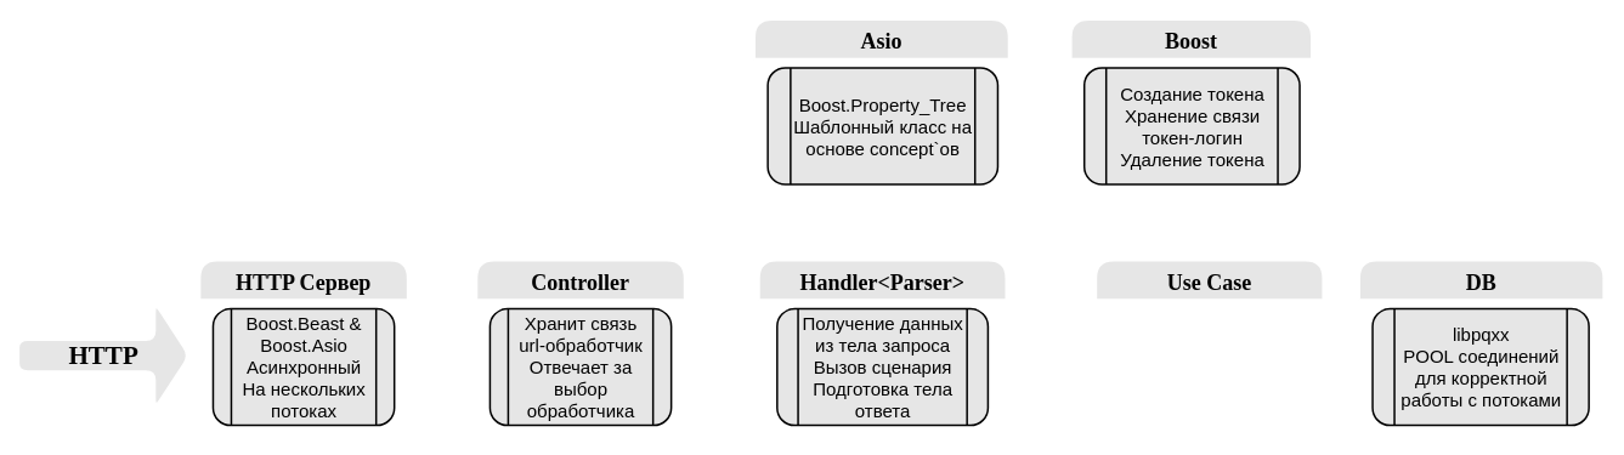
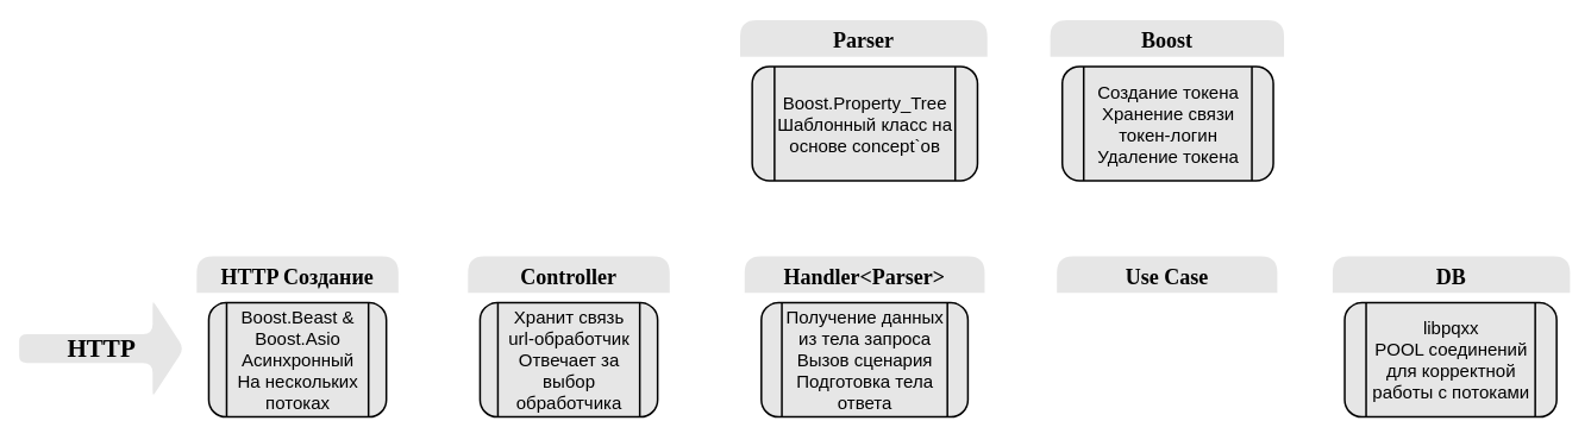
- <mxCell id="13" value="Asio" style="swimlane;startSize=45;fontSize=24;fillColor=#E6E6E6;rounded=1;fontFamily=Verdana;strokeColor=#FFFFFF;strokeWidth=4;" parent="1" vertex="1"><mxGeometry x="827" y="20" width="281" height="193" as="geometry"><mxRectangle x="-105" y="-331" width="158" height="71" as="alternateBounds" /></mxGeometry></mxCell>
+ <mxCell id="13" value="Parser" style="swimlane;startSize=45;fontSize=24;fillColor=#E6E6E6;rounded=1;fontFamily=Verdana;strokeColor=#FFFFFF;strokeWidth=4;" parent="1" vertex="1"><mxGeometry x="827" y="20" width="281" height="193" as="geometry"><mxRectangle x="-105" y="-331" width="158" height="71" as="alternateBounds" /></mxGeometry></mxCell>
- <mxCell id="3" value="HTTP Сервер" style="swimlane;startSize=45;fontSize=24;fillColor=#E6E6E6;rounded=1;fontFamily=Verdana;strokeColor=#FFFFFF;strokeWidth=4;" parent="1" vertex="1"><mxGeometry x="218" y="285" width="230" height="193" as="geometry"><mxRectangle x="-105" y="-331" width="158" height="71" as="alternateBounds" /></mxGeometry></mxCell>
+ <mxCell id="3" value="HTTP Создание" style="swimlane;startSize=45;fontSize=24;fillColor=#E6E6E6;rounded=1;fontFamily=Verdana;strokeColor=#FFFFFF;strokeWidth=4;" parent="1" vertex="1"><mxGeometry x="218" y="285" width="230" height="193" as="geometry"><mxRectangle x="-105" y="-331" width="158" height="71" as="alternateBounds" /></mxGeometry></mxCell>
- <mxCell id="16" value="Use Case" style="swimlane;startSize=45;fontSize=24;fillColor=#E6E6E6;rounded=1;fontFamily=Verdana;strokeColor=#FFFFFF;strokeWidth=4;" parent="1" vertex="1"><mxGeometry x="1202" y="285" width="251" height="193" as="geometry"><mxRectangle x="-105" y="-331" width="158" height="71" as="alternateBounds" /></mxGeometry></mxCell>
+ <mxCell id="16" value="Use Case" style="swimlane;startSize=45;fontSize=24;fillColor=#E6E6E6;rounded=1;fontFamily=Verdana;strokeColor=#FFFFFF;strokeWidth=4;" parent="1" vertex="1"><mxGeometry x="1182" y="285" width="251" height="193" as="geometry"><mxRectangle x="-105" y="-331" width="158" height="71" as="alternateBounds" /></mxGeometry></mxCell>
